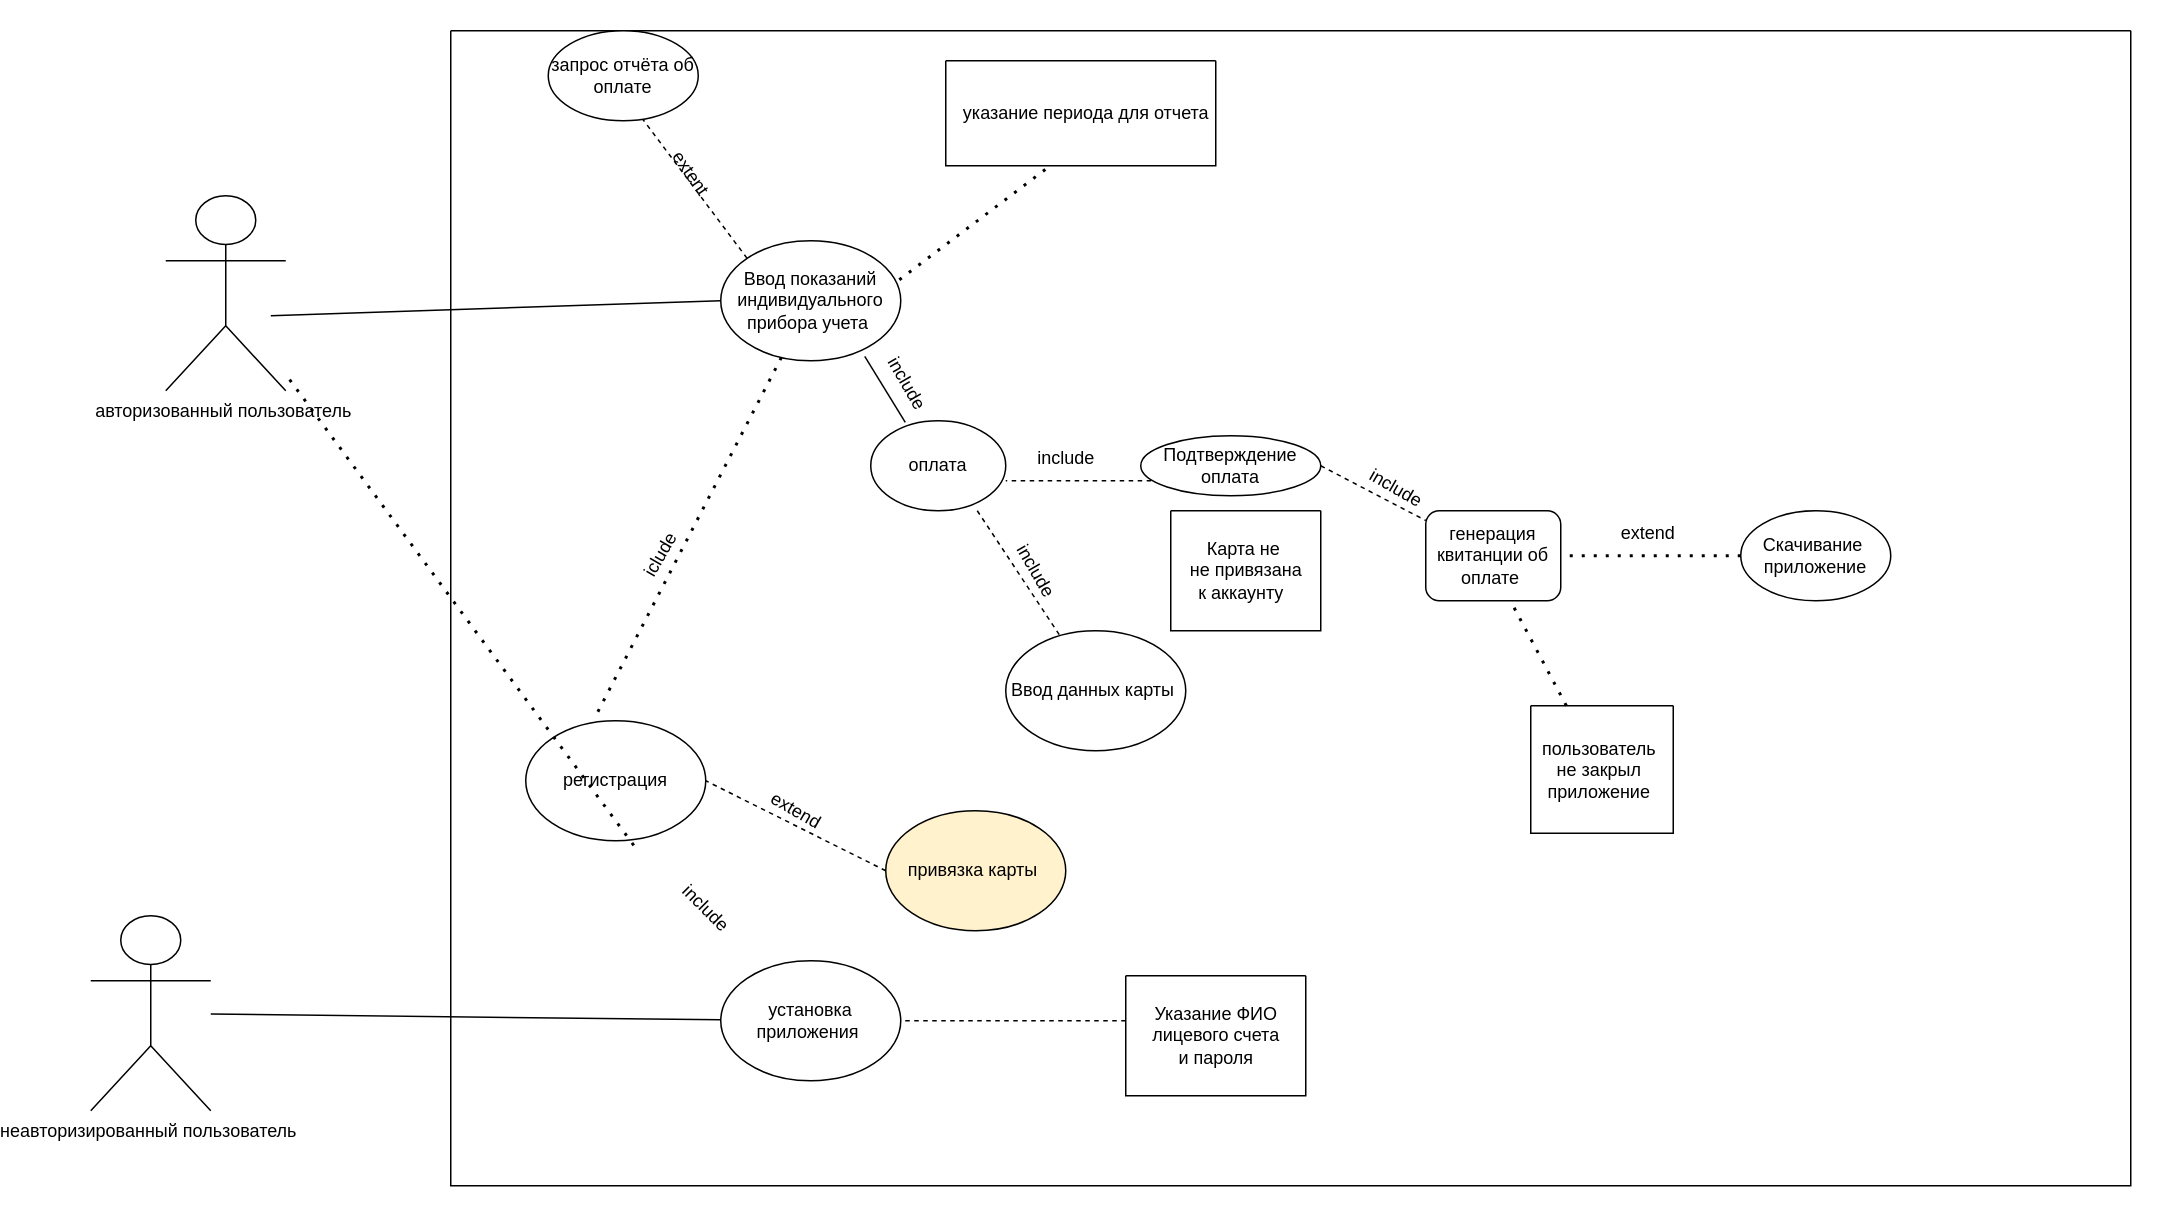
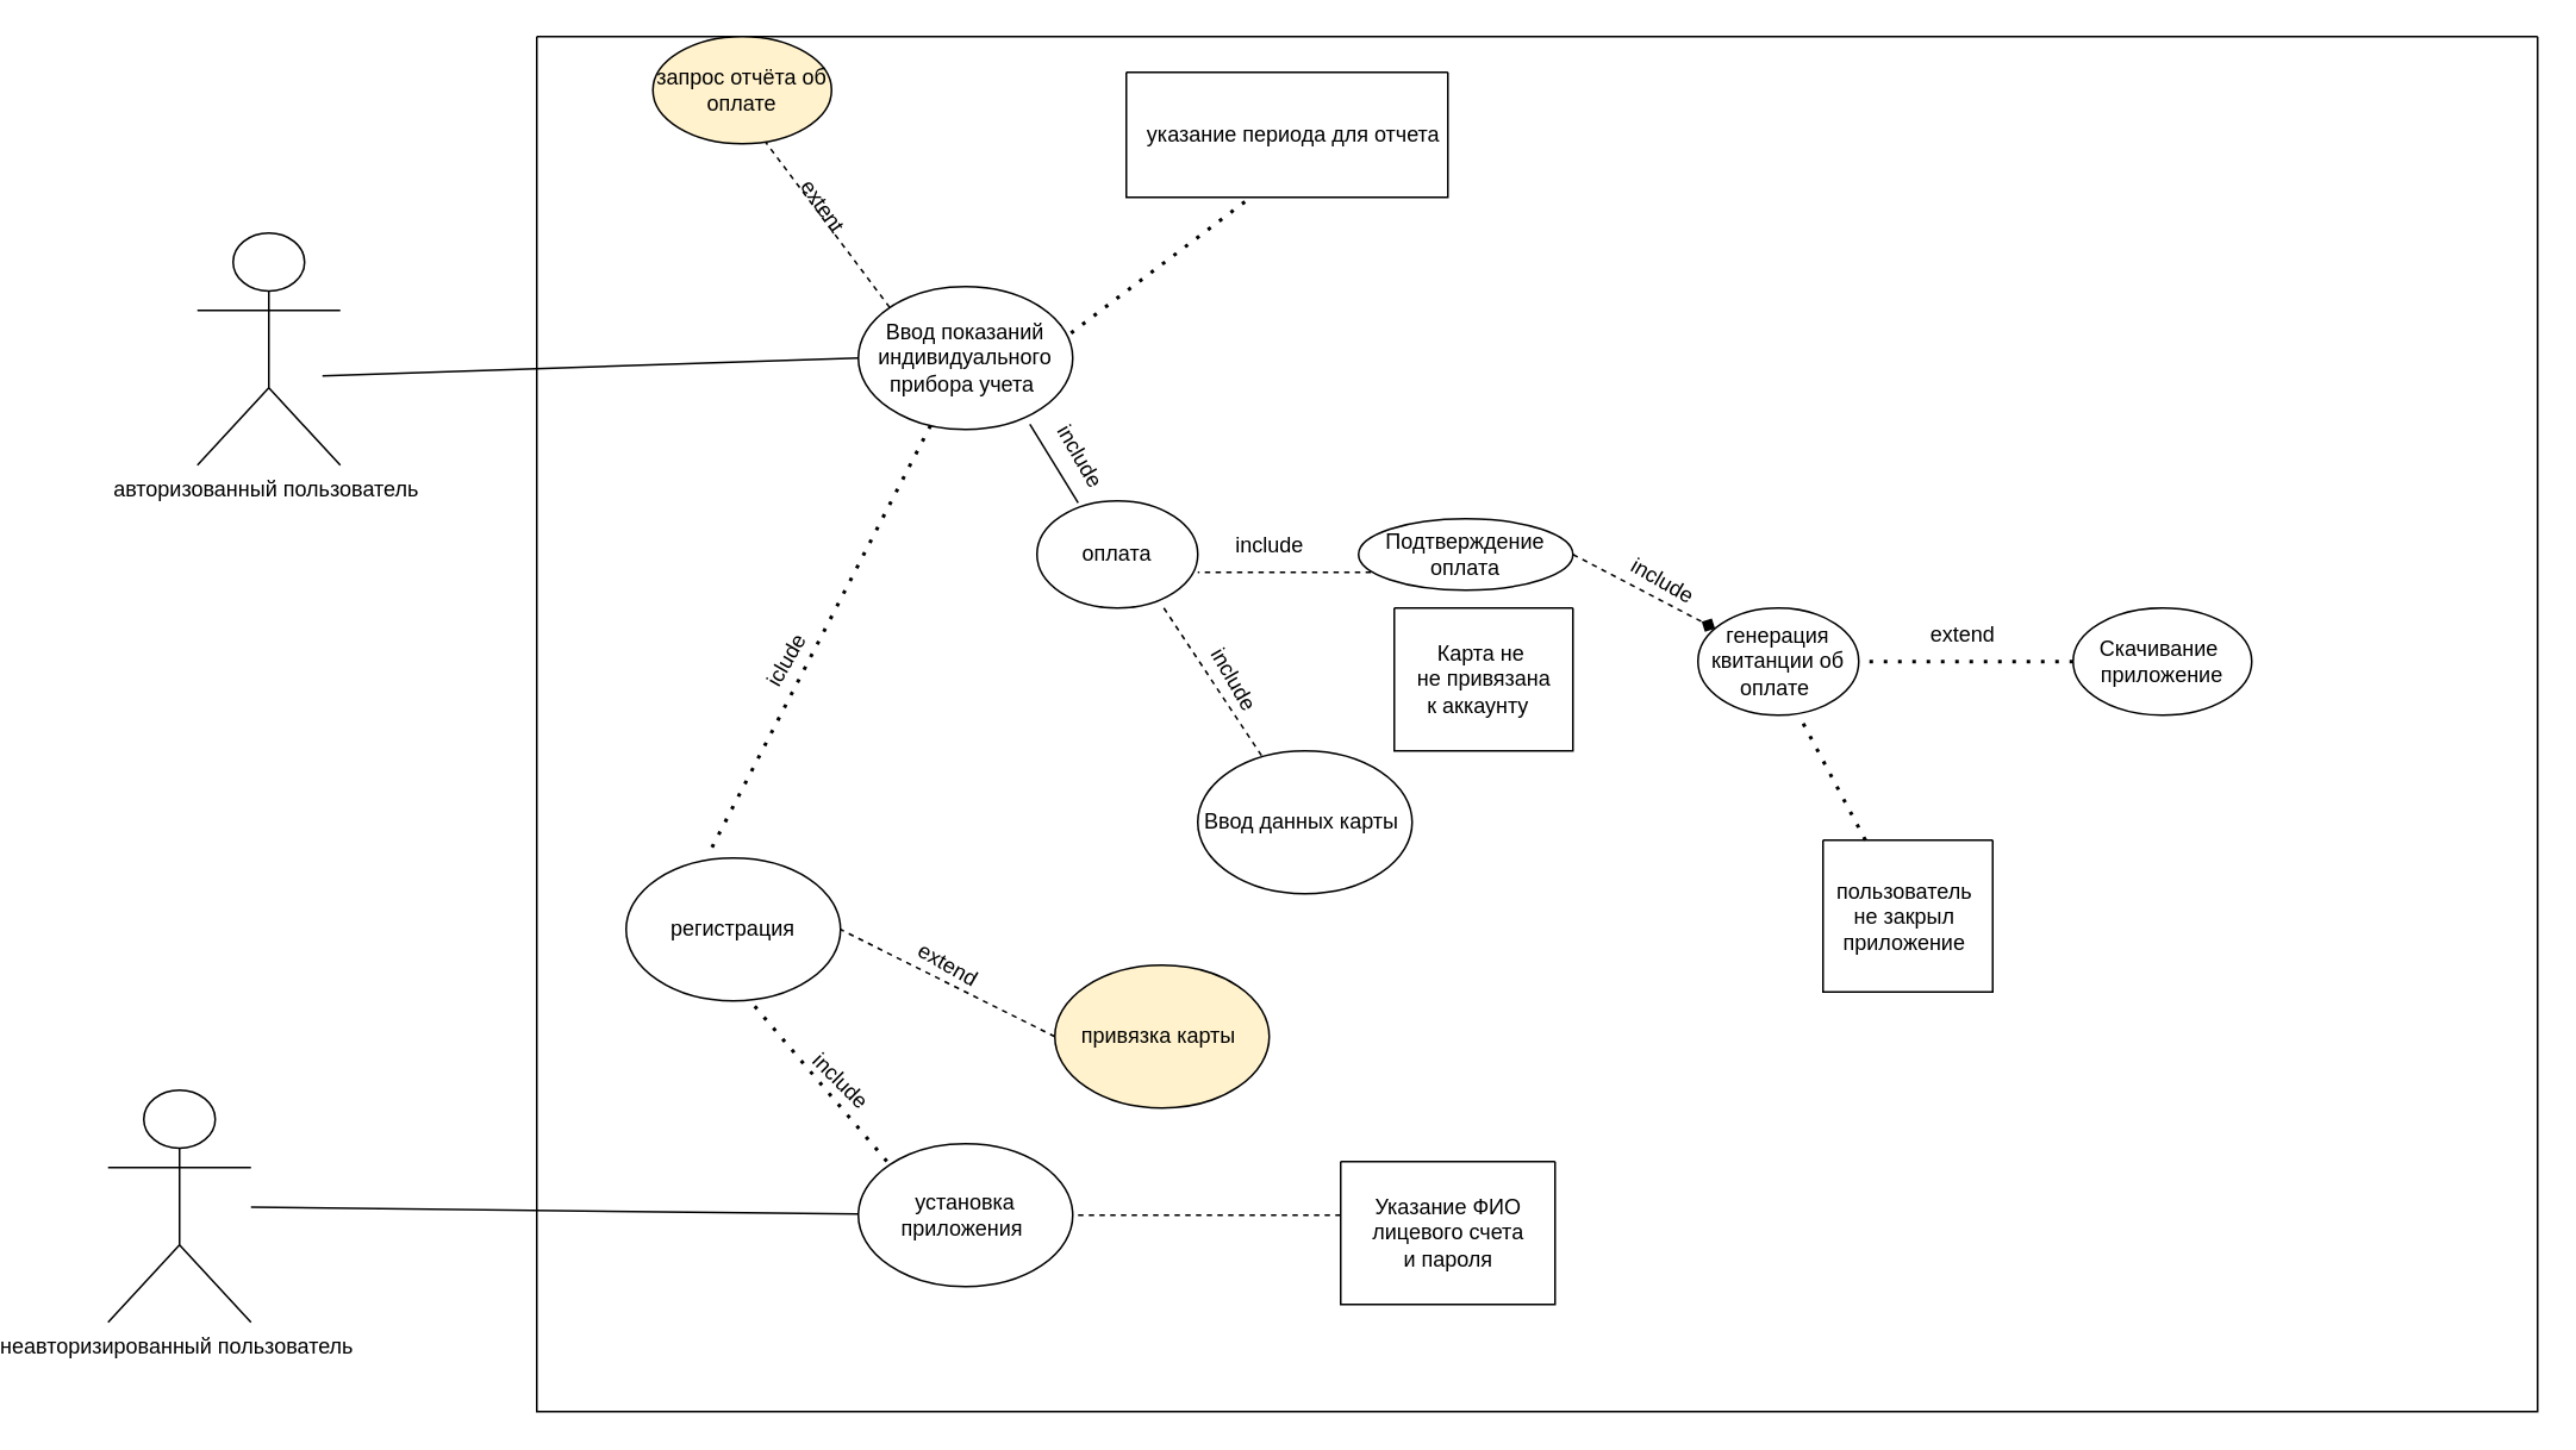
- <mxCell id="6" value="запрос отчёта об оплате" style="ellipse;whiteSpace=wrap;html=1;" parent="5" vertex="1"><mxGeometry x="65" width="100" height="60" as="geometry" /></mxCell>
+ <mxCell id="6" value="запрос отчёта об оплате" style="ellipse;whiteSpace=wrap;html=1;fillColor=#fff2cc;" parent="5" vertex="1"><mxGeometry x="65" width="100" height="60" as="geometry" /></mxCell>
- <mxCell id="34" value="" style="endArrow=none;dashed=1;html=1;rounded=0;exitX=1;exitY=0.5;exitDx=0;exitDy=0;" parent="5" source="10" edge="1" target="12"><mxGeometry width="50" height="50" relative="1" as="geometry"><mxPoint x="580" y="400" as="sourcePoint" /><mxPoint x="630" y="350" as="targetPoint" /></mxGeometry></mxCell>
+ <mxCell id="34" value="" style="endArrow=diamond;dashed=1;html=1;rounded=0;exitX=1;exitY=0.5;exitDx=0;exitDy=0;" parent="5" source="10" edge="1" target="12"><mxGeometry width="50" height="50" relative="1" as="geometry"><mxPoint x="580" y="400" as="sourcePoint" /><mxPoint x="630" y="350" as="targetPoint" /></mxGeometry></mxCell>
- <mxCell id="12" value="генерация квитанции об оплате&amp;nbsp;" style="whiteSpace=wrap;html=1;rounded=1;" parent="5" vertex="1"><mxGeometry x="650" y="320" width="90" height="60" as="geometry" /></mxCell>
+ <mxCell id="12" value="генерация квитанции об оплате&amp;nbsp;" style="ellipse;whiteSpace=wrap;html=1;" parent="5" vertex="1"><mxGeometry x="650" y="320" width="90" height="60" as="geometry" /></mxCell>
- <mxCell id="38" value="" style="endArrow=none;dashed=1;html=1;dashPattern=1 3;strokeWidth=2;rounded=0;exitX=0.6;exitY=1.038;exitDx=0;exitDy=0;exitPerimeter=0;" edge="1" parent="5" source="23" target="2"><mxGeometry width="50" height="50" relative="1" as="geometry"><mxPoint x="440" y="400" as="sourcePoint" /><mxPoint x="490" y="350" as="targetPoint" /></mxGeometry></mxCell>
+ <mxCell id="38" value="" style="endArrow=none;dashed=1;html=1;dashPattern=1 3;strokeWidth=2;rounded=0;entryX=0;entryY=0;entryDx=0;entryDy=0;exitX=0.6;exitY=1.038;exitDx=0;exitDy=0;exitPerimeter=0;" edge="1" parent="5" source="23" target="20"><mxGeometry width="50" height="50" relative="1" as="geometry"><mxPoint x="440" y="400" as="sourcePoint" /><mxPoint x="490" y="350" as="targetPoint" /></mxGeometry></mxCell>
